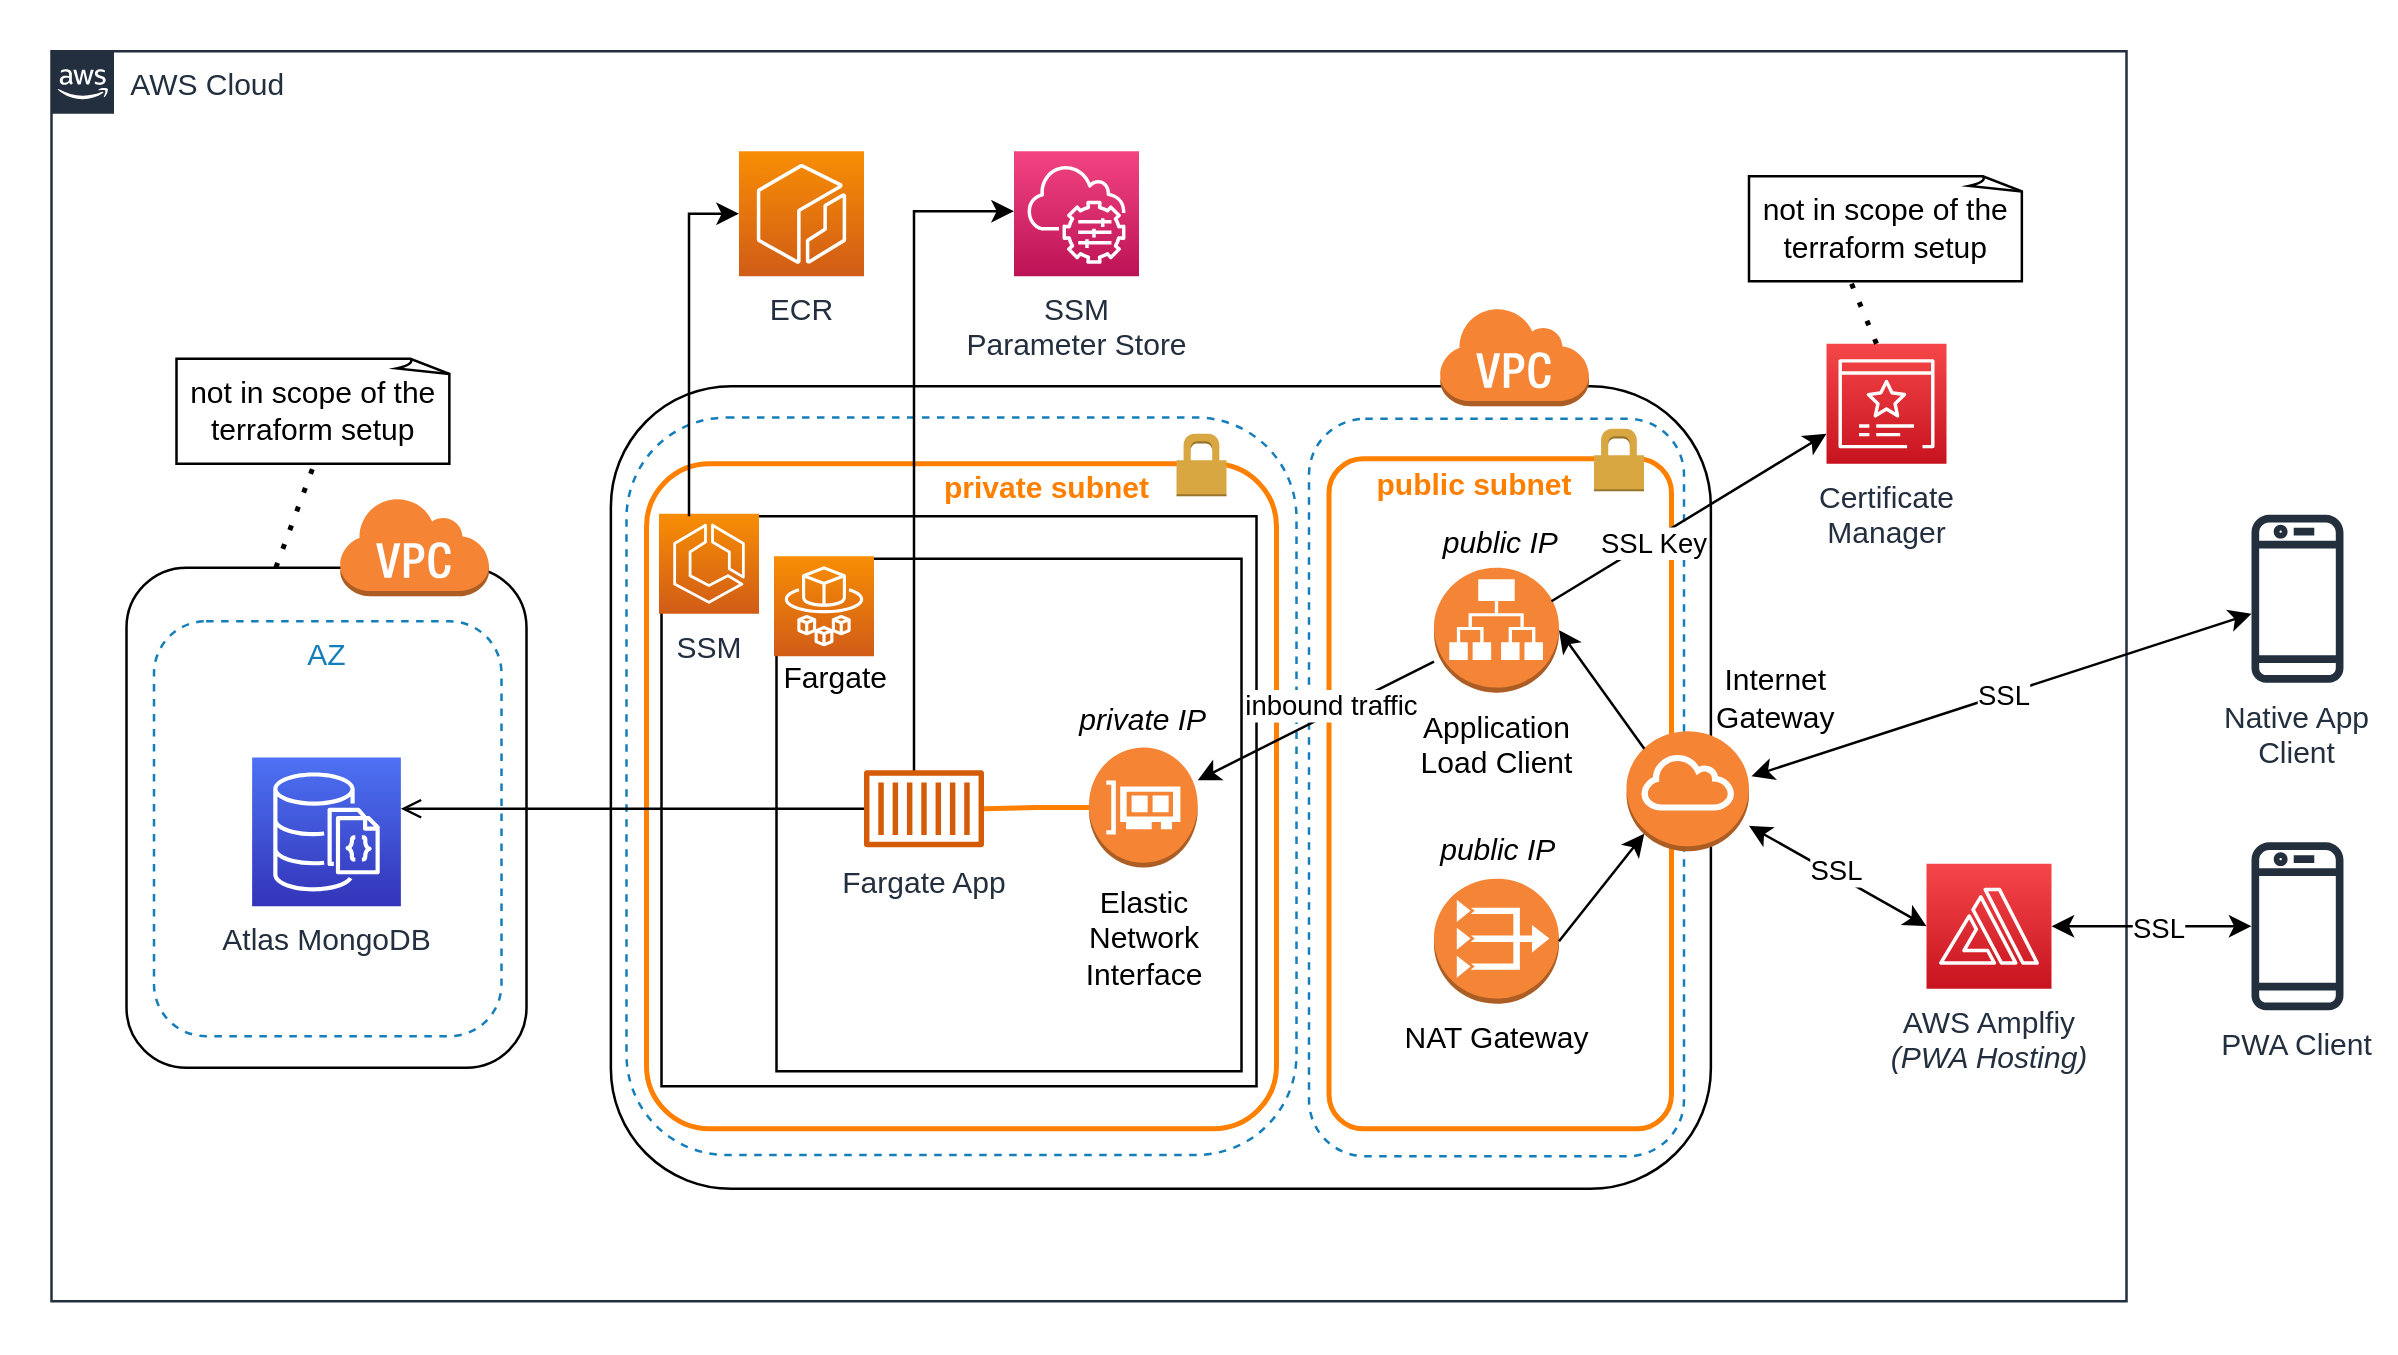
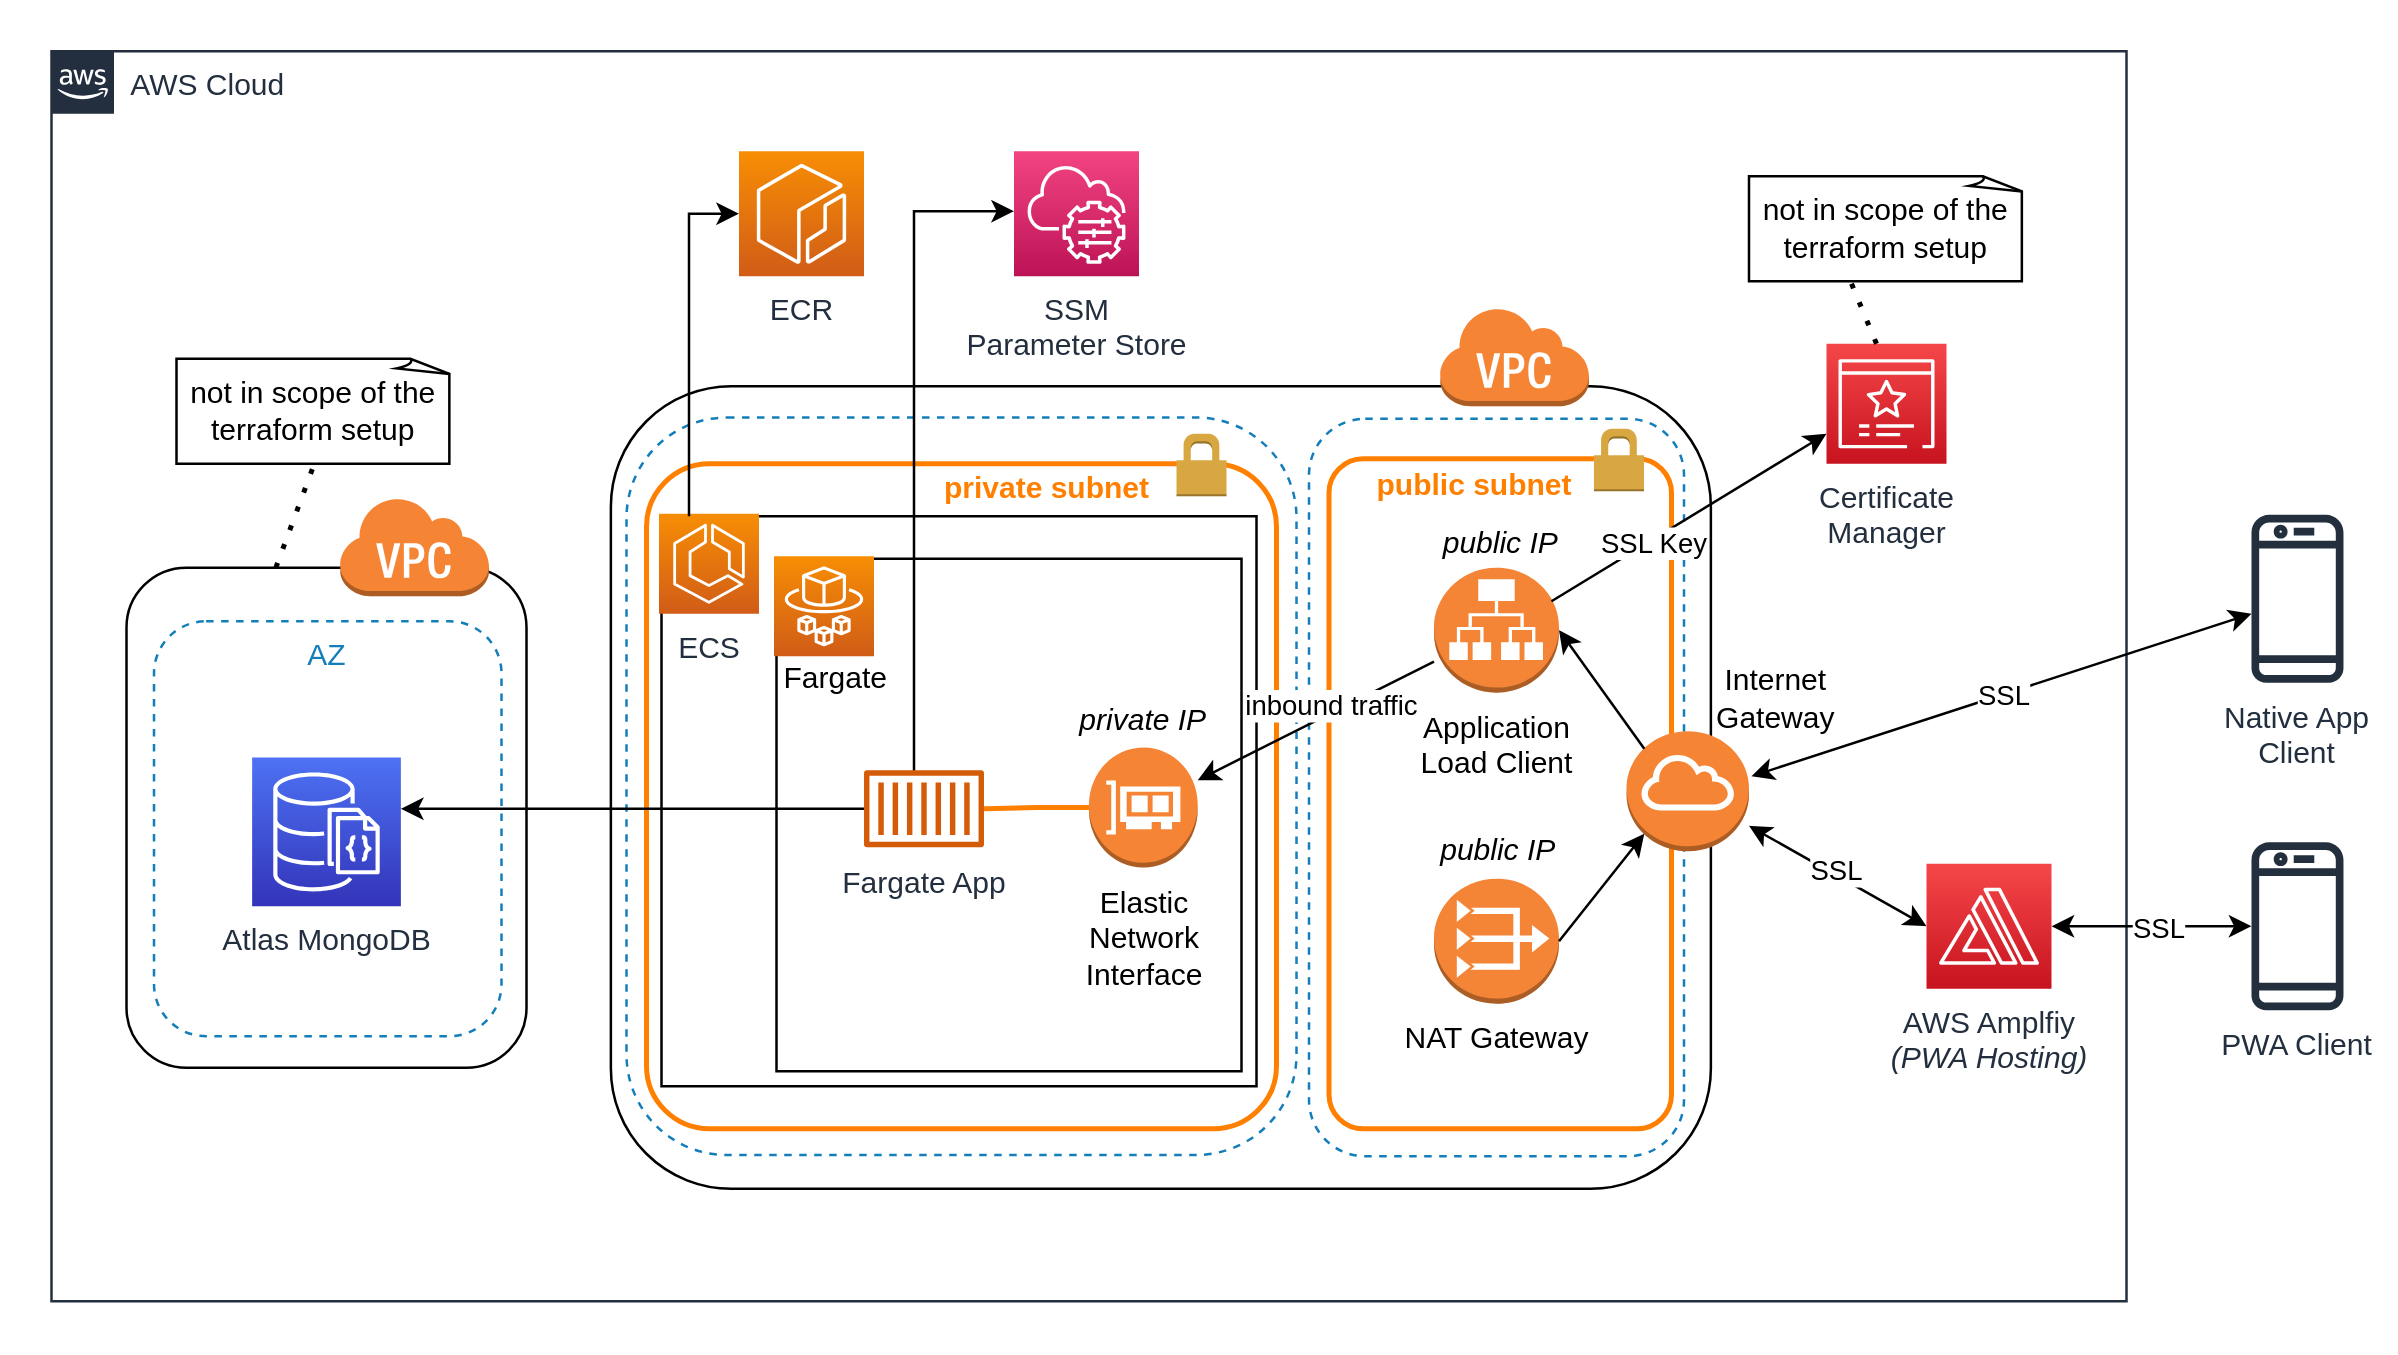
- <mxCell id="28" value="SSM" style="sketch=0;points=[[0,0,0],[0.25,0,0],[0.5,0,0],[0.75,0,0],[1,0,0],[0,1,0],[0.25,1,0],[0.5,1,0],[0.75,1,0],[1,1,0],[0,0.25,0],[0,0.5,0],[0,0.75,0],[1,0.25,0],[1,0.5,0],[1,0.75,0]];outlineConnect=0;fontColor=#232F3E;gradientColor=#F78E04;gradientDirection=north;fillColor=#D05C17;strokeColor=#ffffff;dashed=0;verticalLabelPosition=bottom;verticalAlign=top;align=center;html=1;fontSize=12;fontStyle=0;aspect=fixed;shape=mxgraph.aws4.resourceIcon;resIcon=mxgraph.aws4.ecs;" parent="2" vertex="1"><mxGeometry x="243" y="185" width="40" height="40" as="geometry" /></mxCell>
+ <mxCell id="28" value="ECS" style="sketch=0;points=[[0,0,0],[0.25,0,0],[0.5,0,0],[0.75,0,0],[1,0,0],[0,1,0],[0.25,1,0],[0.5,1,0],[0.75,1,0],[1,1,0],[0,0.25,0],[0,0.5,0],[0,0.75,0],[1,0.25,0],[1,0.5,0],[1,0.75,0]];outlineConnect=0;fontColor=#232F3E;gradientColor=#F78E04;gradientDirection=north;fillColor=#D05C17;strokeColor=#ffffff;dashed=0;verticalLabelPosition=bottom;verticalAlign=top;align=center;html=1;fontSize=12;fontStyle=0;aspect=fixed;shape=mxgraph.aws4.resourceIcon;resIcon=mxgraph.aws4.ecs;" parent="2" vertex="1"><mxGeometry x="243" y="185" width="40" height="40" as="geometry" /></mxCell>
- <mxCell id="39" style="edgeStyle=orthogonalEdgeStyle;rounded=0;orthogonalLoop=1;jettySize=auto;html=1;fontColor=default;startArrow=none;startFill=0;endArrow=open;endFill=1;" parent="2" source="31" target="19" edge="1"><mxGeometry relative="1" as="geometry"><Array as="points"><mxPoint x="185" y="303" /><mxPoint x="185" y="303" /></Array></mxGeometry></mxCell>
+ <mxCell id="39" style="edgeStyle=orthogonalEdgeStyle;rounded=0;orthogonalLoop=1;jettySize=auto;html=1;fontColor=default;startArrow=none;startFill=0;endArrow=classic;endFill=1;" parent="2" source="31" target="19" edge="1"><mxGeometry relative="1" as="geometry"><Array as="points"><mxPoint x="185" y="303" /><mxPoint x="185" y="303" /></Array></mxGeometry></mxCell>
